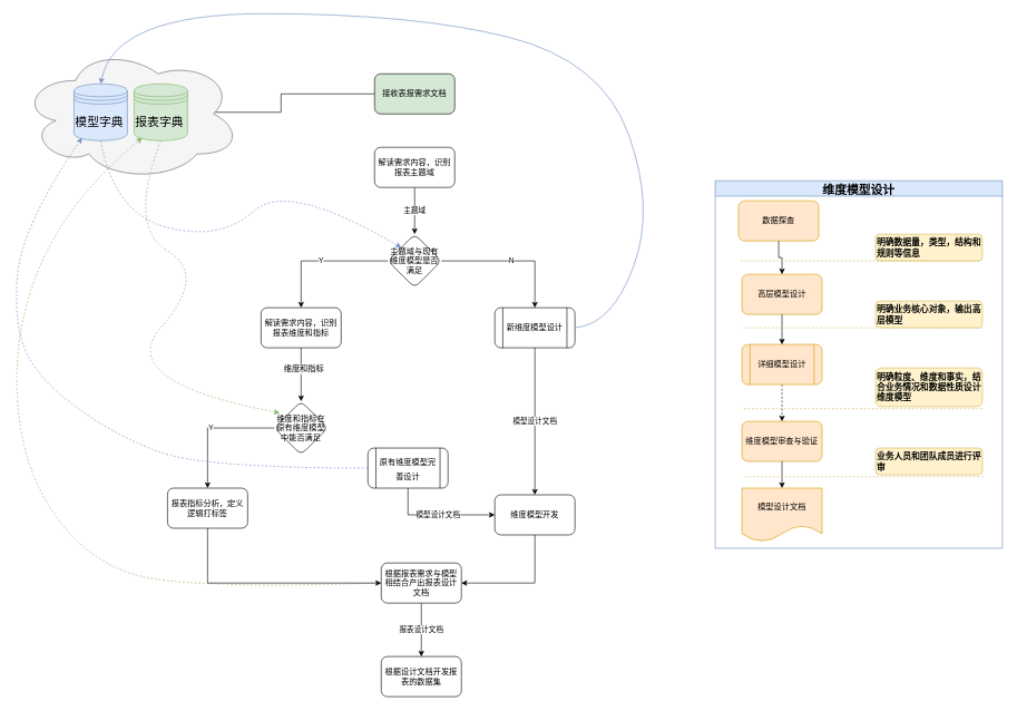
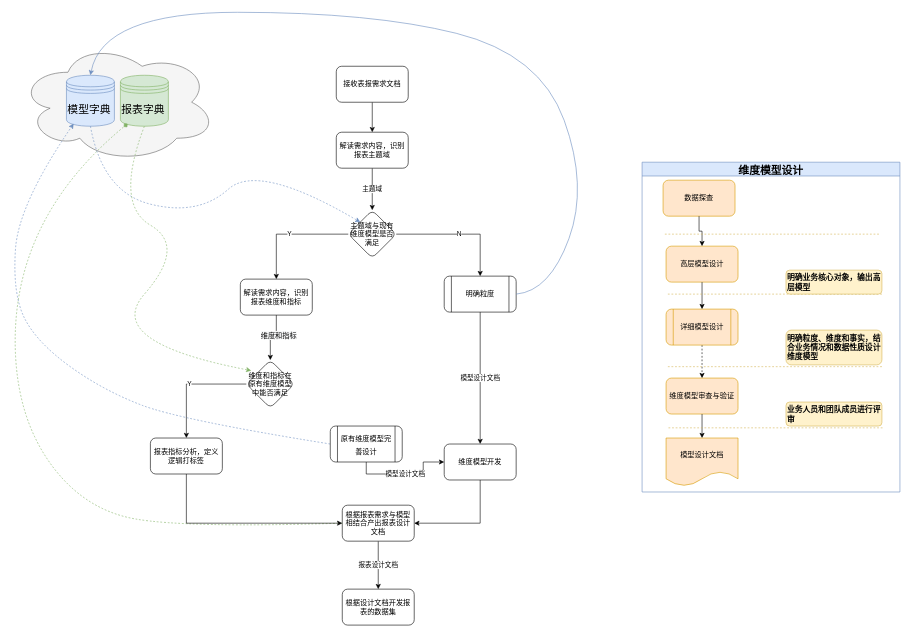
- <mxCell id="2" value="" style="edgeStyle=orthogonalEdgeStyle;rounded=0;orthogonalLoop=1;jettySize=auto;html=1;" parent="1" source="3" target="44" edge="1"><mxGeometry relative="1" as="geometry" /></mxCell>
+ <mxCell id="2" value="" style="edgeStyle=orthogonalEdgeStyle;rounded=0;orthogonalLoop=1;jettySize=auto;html=1;" parent="1" source="3" target="5" edge="1"><mxGeometry relative="1" as="geometry" /></mxCell>
- <mxCell id="3" value="接收表报需求文档" style="rounded=1;whiteSpace=wrap;html=1;fillColor=#d5e8d4;" parent="1" vertex="1"><mxGeometry x="560" y="110" width="120" height="60" as="geometry" /></mxCell>
+ <mxCell id="3" value="接收表报需求文档" style="rounded=1;whiteSpace=wrap;html=1;" parent="1" vertex="1"><mxGeometry x="560" y="110" width="120" height="60" as="geometry" /></mxCell>
- <mxCell id="46" value="" style="curved=1;endArrow=classic;html=1;dashed=1;fontSize=18;exitX=0;exitY=0.5;exitDx=0;exitDy=0;entryX=0.15;entryY=0.95;entryDx=0;entryDy=0;entryPerimeter=0;fillColor=#d5e8d4;strokeColor=#82b366;" parent="1" source="12" target="44" edge="1"><mxGeometry width="50" height="50" relative="1" as="geometry"><mxPoint x="100" y="830" as="sourcePoint" /><mxPoint x="150" y="780" as="targetPoint" /><Array as="points"><mxPoint x="310" y="880" /><mxPoint x="140" y="850" /><mxPoint x="30" y="700" /><mxPoint x="20" y="480" /><mxPoint x="110" y="290" /></Array></mxGeometry></mxCell>
+ <mxCell id="46" value="" style="curved=1;endArrow=diamond;html=1;dashed=1;fontSize=18;exitX=0;exitY=0.5;exitDx=0;exitDy=0;entryX=0.15;entryY=0.95;entryDx=0;entryDy=0;entryPerimeter=0;fillColor=#d5e8d4;strokeColor=#82b366;" parent="1" source="12" target="44" edge="1"><mxGeometry width="50" height="50" relative="1" as="geometry"><mxPoint x="100" y="830" as="sourcePoint" /><mxPoint x="150" y="780" as="targetPoint" /><Array as="points"><mxPoint x="310" y="880" /><mxPoint x="140" y="850" /><mxPoint x="30" y="700" /><mxPoint x="20" y="480" /><mxPoint x="110" y="290" /></Array></mxGeometry></mxCell>
- <mxCell id="29" value="明确数据量，类型，结构和规则等信息" style="text;html=1;strokeColor=#d6b656;fillColor=#fff2cc;align=left;verticalAlign=middle;whiteSpace=wrap;rounded=1;fontStyle=1;fontSize=13;" parent="19" vertex="1"><mxGeometry x="240" y="80" width="160" height="40" as="geometry" /></mxCell>
- <mxCell id="16" value="解读需求内容，识别报表维度和指标" style="rounded=1;whiteSpace=wrap;html=1;" parent="1" vertex="1"><mxGeometry x="390" y="460" width="120" height="60" as="geometry" /></mxCell>
+ <mxCell id="16" value="解读需求内容，识别报表维度和指标" style="rounded=1;whiteSpace=wrap;html=1;" parent="1" vertex="1"><mxGeometry x="400" y="465" width="120" height="60" as="geometry" /></mxCell>
- <mxCell id="38" value="新维度模型设计" style="shape=process;whiteSpace=wrap;html=1;backgroundOutline=1;rounded=1;" parent="1" vertex="1"><mxGeometry x="740" y="460" width="120" height="60" as="geometry" /></mxCell>
+ <mxCell id="38" value="明确粒度" style="shape=process;whiteSpace=wrap;html=1;backgroundOutline=1;rounded=1;" parent="1" vertex="1"><mxGeometry x="740" y="460" width="120" height="60" as="geometry" /></mxCell>
- <mxCell id="51" value="&lt;span style=&quot;font-size: 12px&quot;&gt;原有维度模型完善设计&lt;/span&gt;" style="shape=process;whiteSpace=wrap;html=1;backgroundOutline=1;rounded=1;gradientColor=none;fontSize=18;align=center;" parent="1" vertex="1"><mxGeometry x="550" y="670" width="120" height="60" as="geometry" /></mxCell>
+ <mxCell id="51" value="&lt;span style=&quot;font-size: 12px&quot;&gt;原有维度模型完善设计&lt;/span&gt;" style="shape=process;whiteSpace=wrap;html=1;backgroundOutline=1;rounded=1;gradientColor=none;fontSize=18;align=center;" parent="1" vertex="1"><mxGeometry x="550" y="710" width="120" height="60" as="geometry" /></mxCell>
